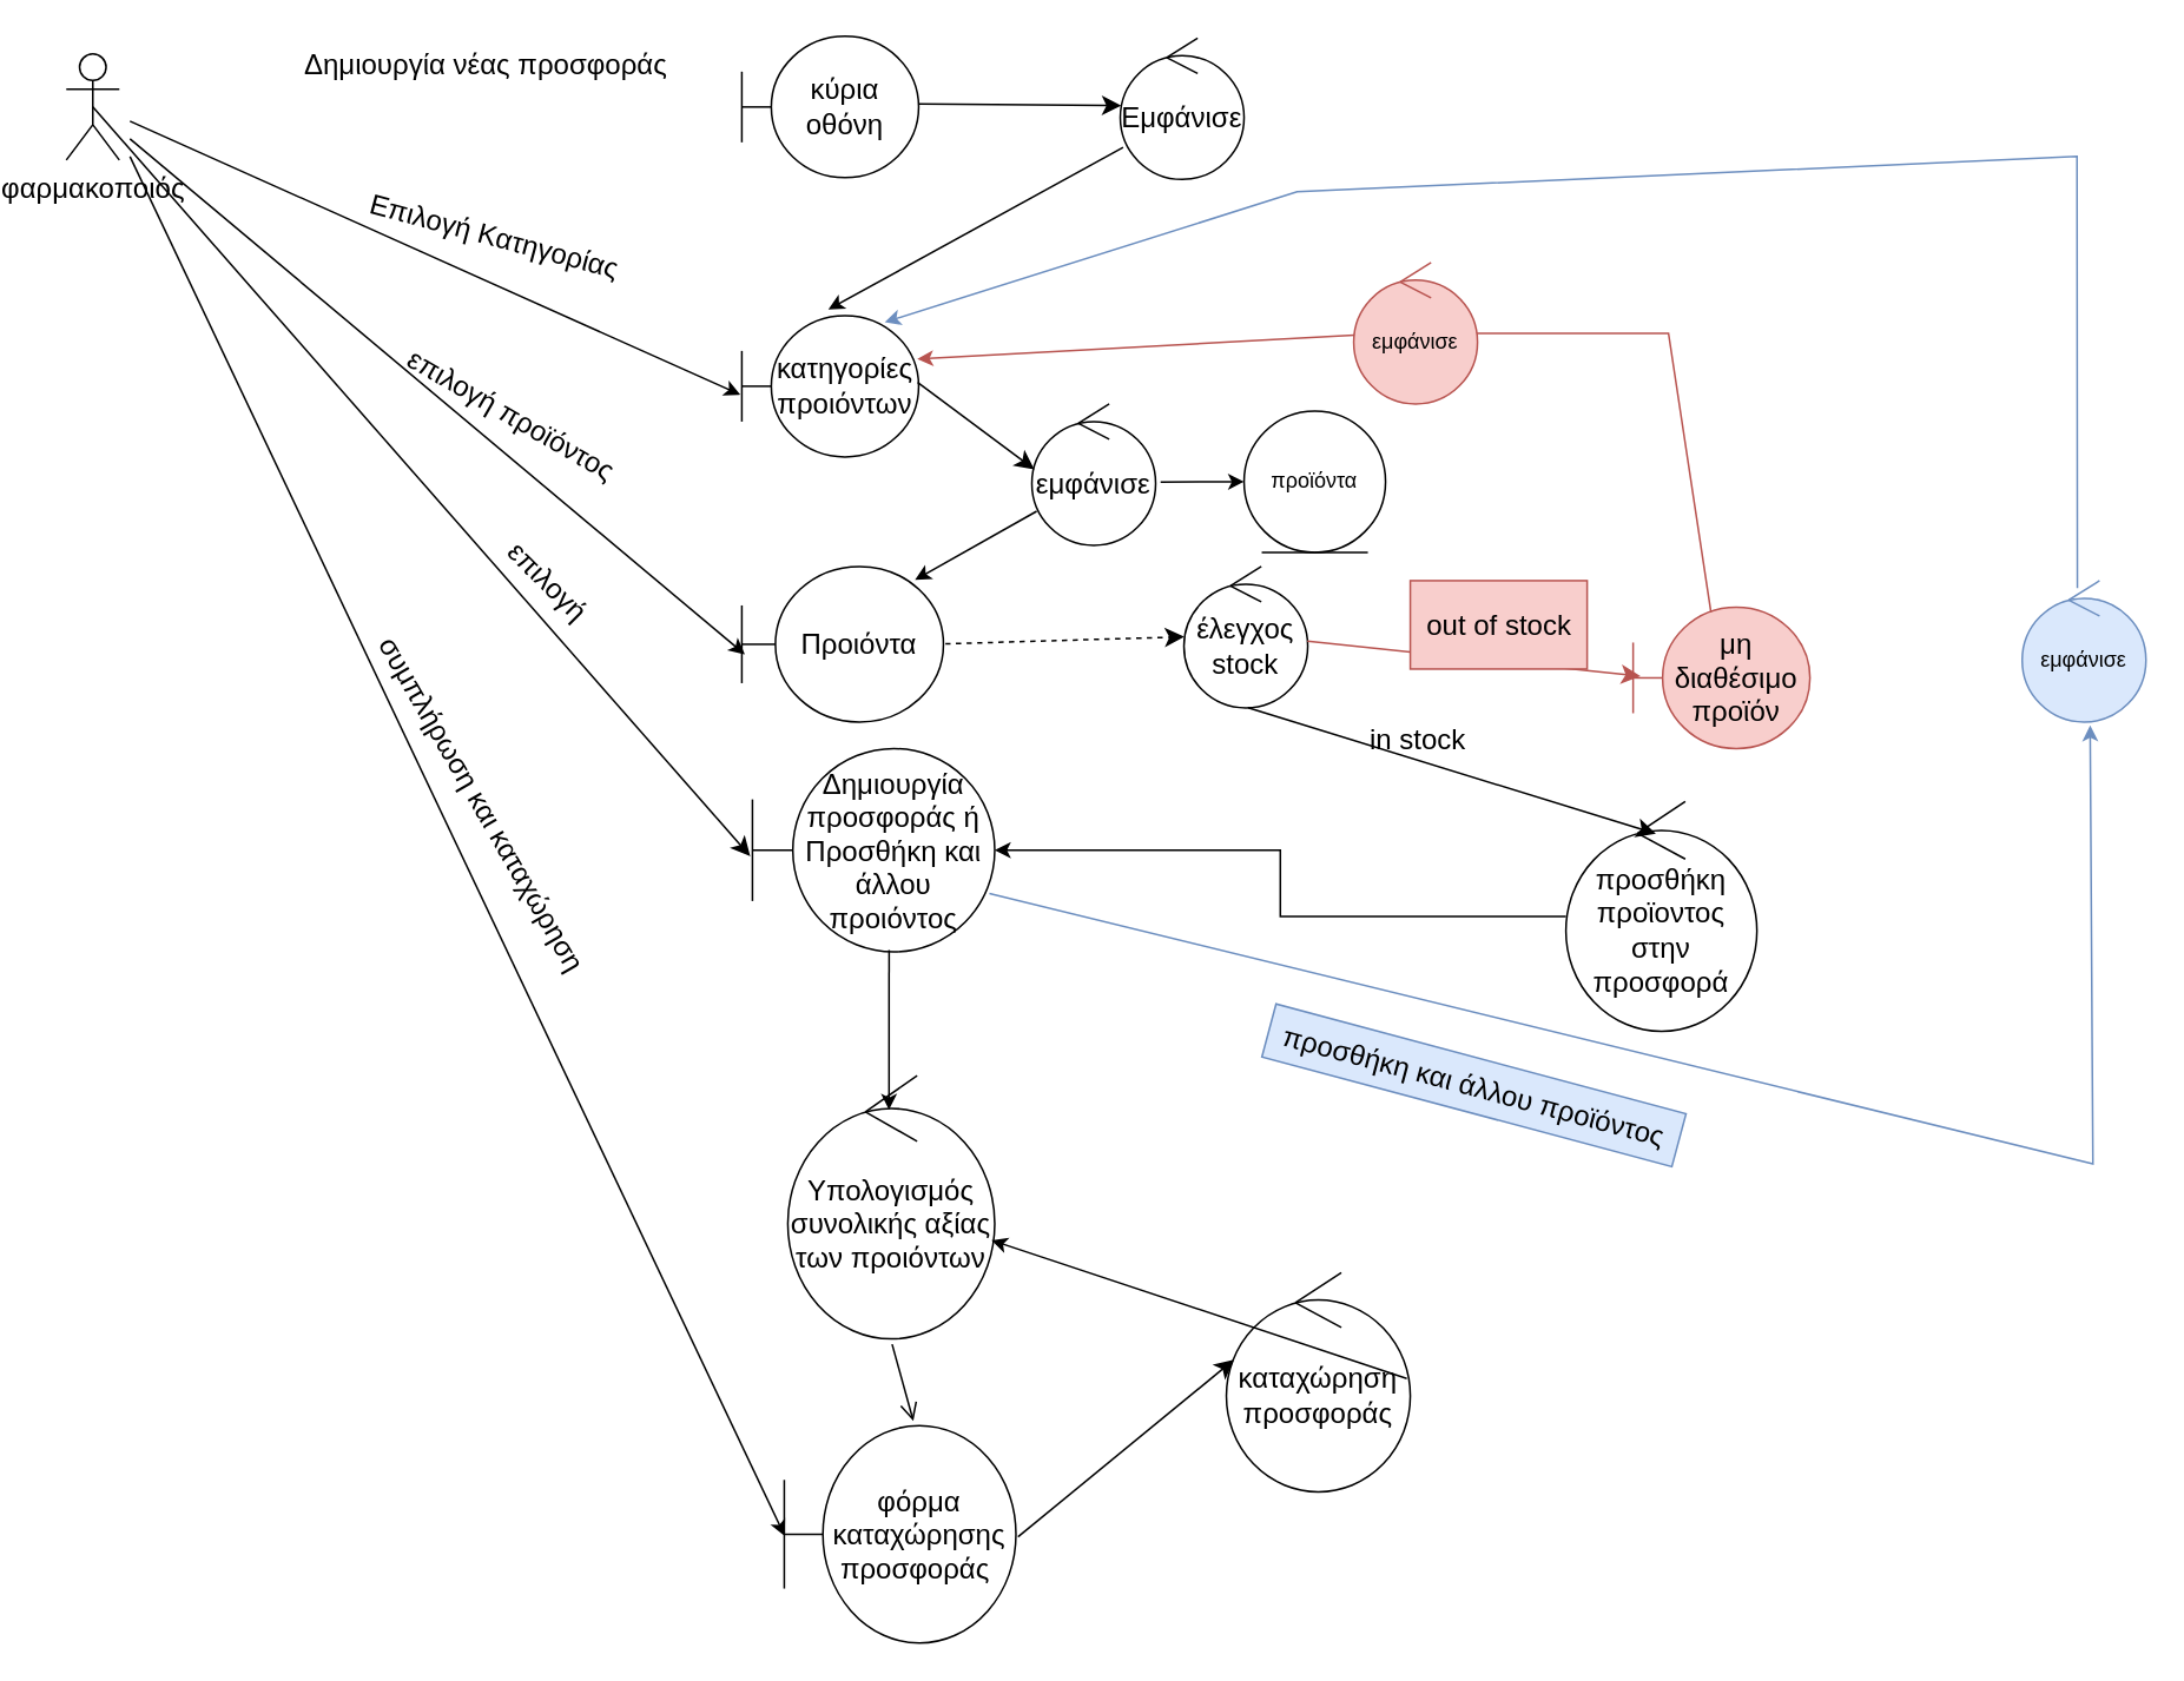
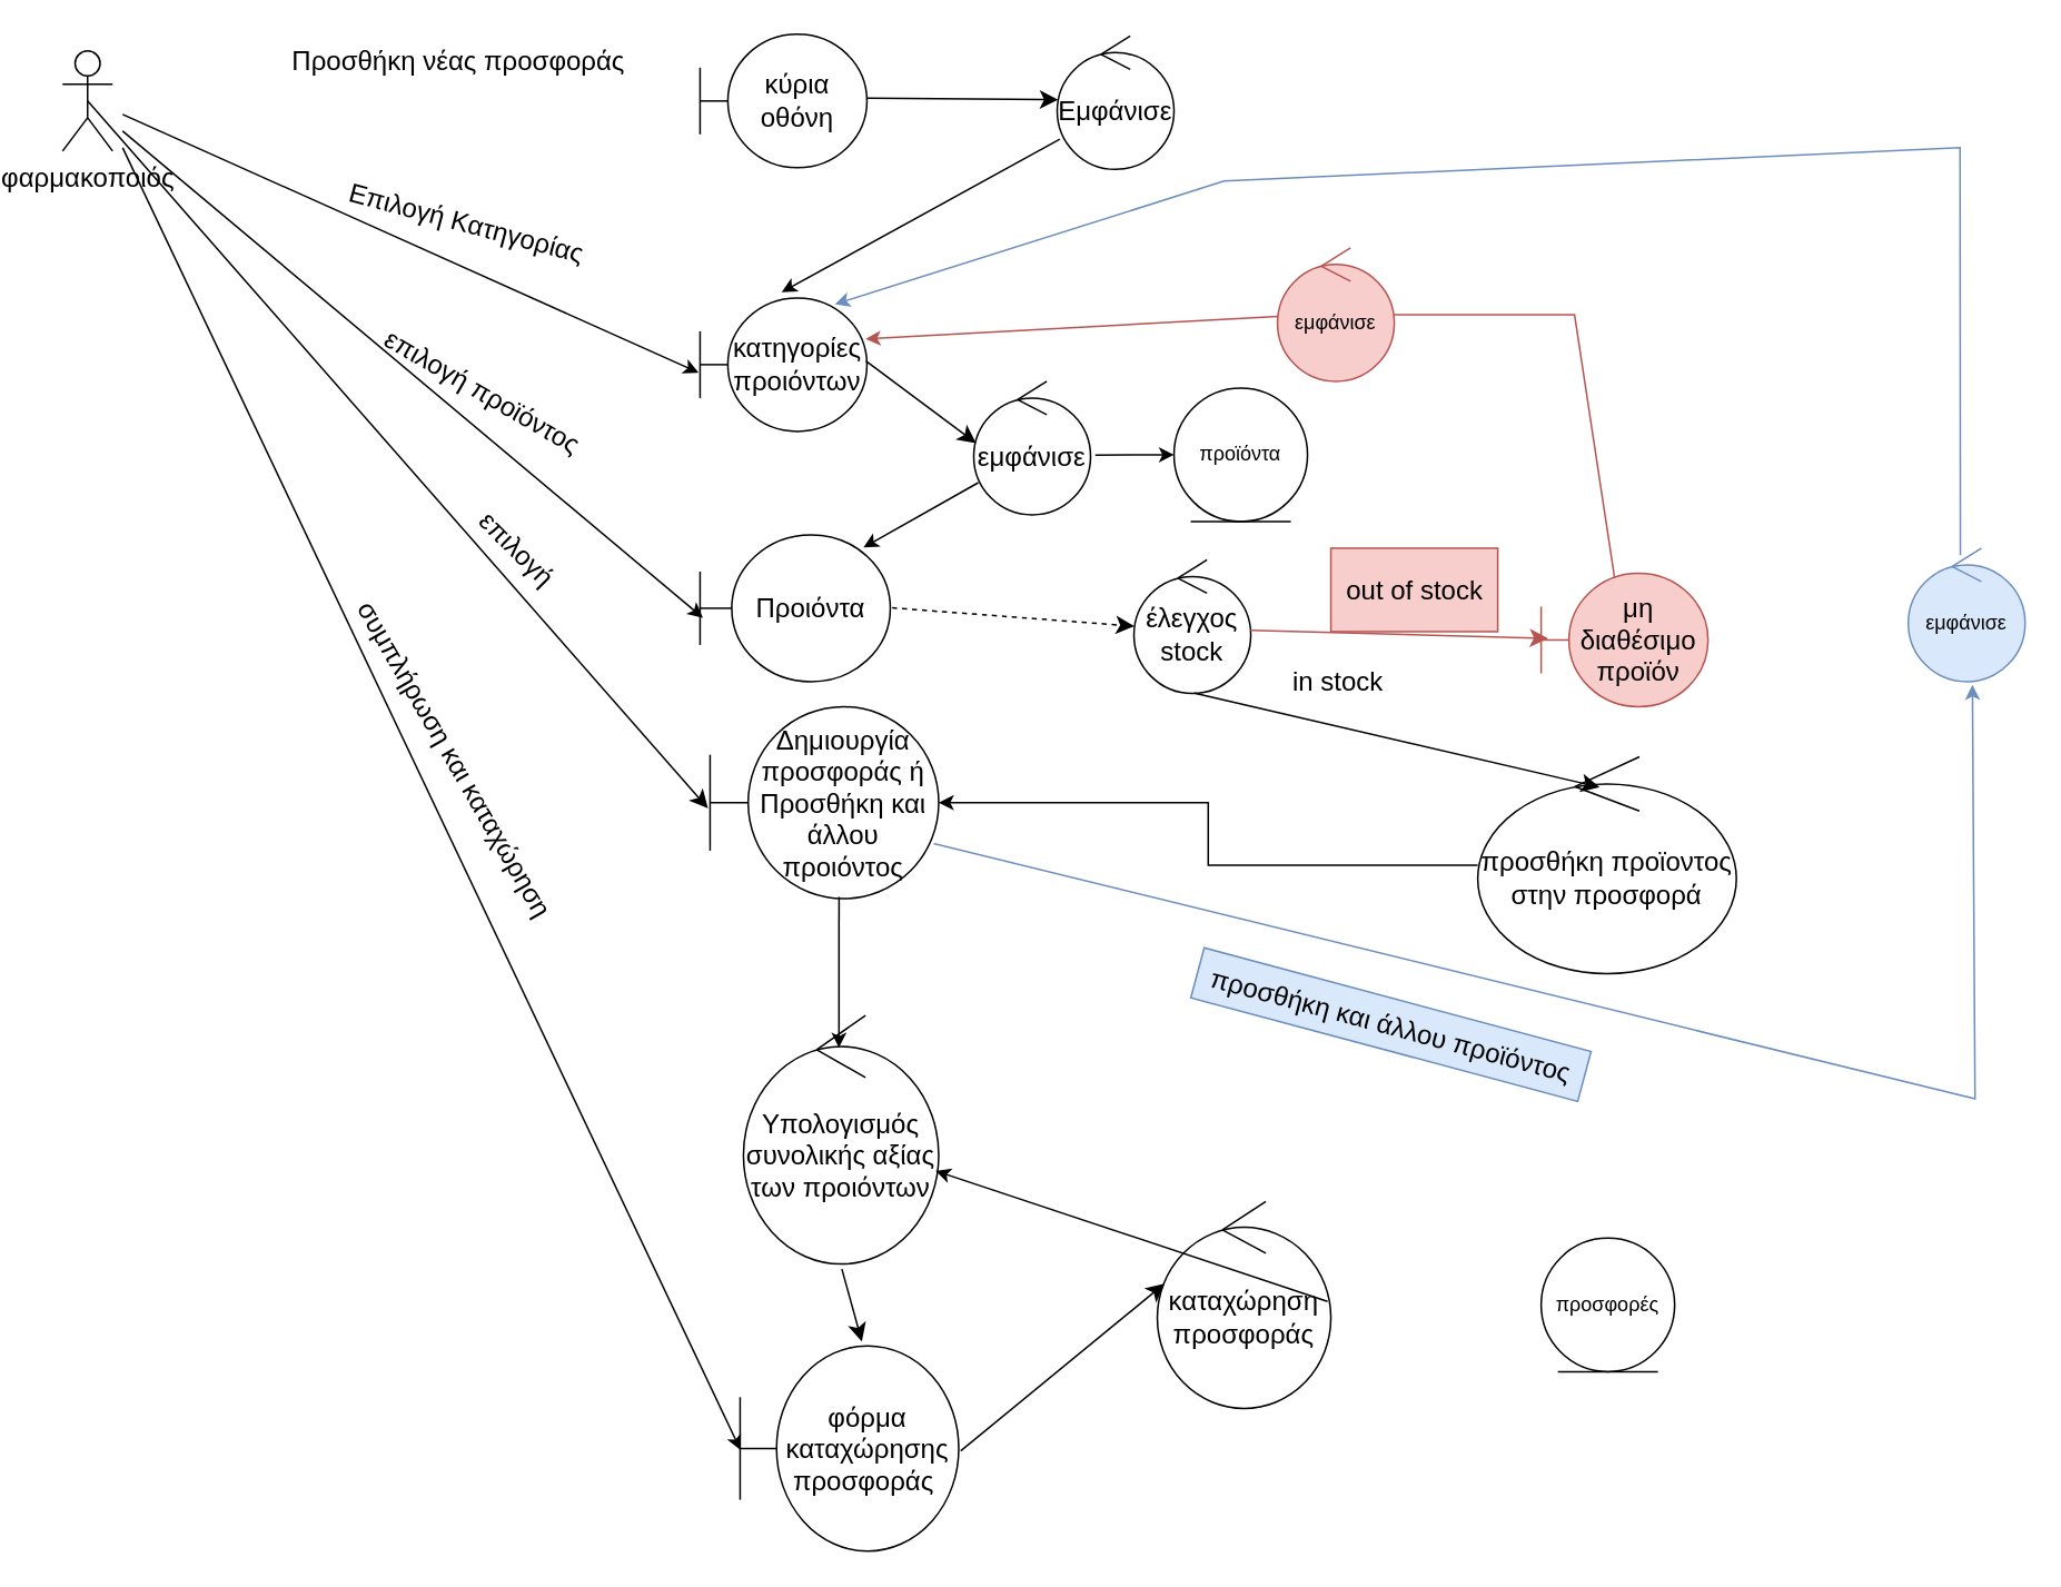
- <mxCell id="4" value="Δημιουργία νέας προσφοράς" style="text;html=1;align=center;verticalAlign=middle;resizable=0;points=[];autosize=1;strokeColor=none;fillColor=none;fontSize=16;" parent="1" vertex="1"><mxGeometry x="142" y="21" width="230" height="30" as="geometry" /></mxCell>
+ <mxCell id="4" value="Προσθήκη νέας προσφοράς" style="text;html=1;align=center;verticalAlign=middle;resizable=0;points=[];autosize=1;strokeColor=none;fillColor=none;fontSize=16;" parent="1" vertex="1"><mxGeometry x="142" y="21" width="230" height="30" as="geometry" /></mxCell>
- <mxCell id="13" value="έλεγχος stock" style="ellipse;shape=umlControl;whiteSpace=wrap;html=1;fontSize=16;" parent="1" vertex="1"><mxGeometry x="652" y="320" width="70" height="80" as="geometry" /></mxCell>
+ <mxCell id="13" value="έλεγχος stock" style="ellipse;shape=umlControl;whiteSpace=wrap;html=1;fontSize=16;" parent="1" vertex="1"><mxGeometry x="662" y="335" width="70" height="80" as="geometry" /></mxCell>
- <mxCell id="19" value="in stock" style="text;html=1;align=center;verticalAlign=middle;resizable=0;points=[];autosize=1;strokeColor=none;fillColor=none;fontSize=16;" parent="1" vertex="1"><mxGeometry x="748" y="402" width="72" height="31" as="geometry" /></mxCell>
+ <mxCell id="19" value="in stock" style="text;html=1;align=center;verticalAlign=middle;resizable=0;points=[];autosize=1;strokeColor=none;fillColor=none;fontSize=16;" parent="1" vertex="1"><mxGeometry x="748" y="392" width="72" height="31" as="geometry" /></mxCell>
- <mxCell id="17" value="προσθήκη προϊοντος στην προσφορά" style="ellipse;shape=umlControl;whiteSpace=wrap;html=1;fontSize=16;" parent="1" vertex="1"><mxGeometry x="868" y="453" width="108" height="130" as="geometry" /></mxCell>
+ <mxCell id="17" value="προσθήκη προϊοντος στην προσφορά" style="ellipse;shape=umlControl;whiteSpace=wrap;html=1;fontSize=16;" parent="1" vertex="1"><mxGeometry x="868" y="453" width="155" height="130" as="geometry" /></mxCell>
+ <mxCell id="40" value="προσφορές" style="ellipse;shape=umlEntity;whiteSpace=wrap;html=1;" vertex="1" parent="1"><mxGeometry x="906" y="741.5" width="80" height="80" as="geometry" /></mxCell>
- <mxCell id="26" value="" style="endArrow=open;html=1;rounded=0;fontSize=12;startSize=8;endSize=8;curved=1;exitX=0.504;exitY=1.02;exitDx=0;exitDy=0;exitPerimeter=0;entryX=0.557;entryY=-0.021;entryDx=0;entryDy=0;entryPerimeter=0;" parent="1" source="22" target="23" edge="1"><mxGeometry width="50" height="50" relative="1" as="geometry"><mxPoint x="638" y="1051" as="sourcePoint" /><mxPoint x="688" y="1001" as="targetPoint" /></mxGeometry></mxCell>
+ <mxCell id="26" value="" style="endArrow=classic;html=1;rounded=0;fontSize=12;startSize=8;endSize=8;curved=1;exitX=0.504;exitY=1.02;exitDx=0;exitDy=0;exitPerimeter=0;entryX=0.557;entryY=-0.021;entryDx=0;entryDy=0;entryPerimeter=0;" parent="1" source="22" target="23" edge="1"><mxGeometry width="50" height="50" relative="1" as="geometry"><mxPoint x="638" y="1051" as="sourcePoint" /><mxPoint x="688" y="1001" as="targetPoint" /></mxGeometry></mxCell>
